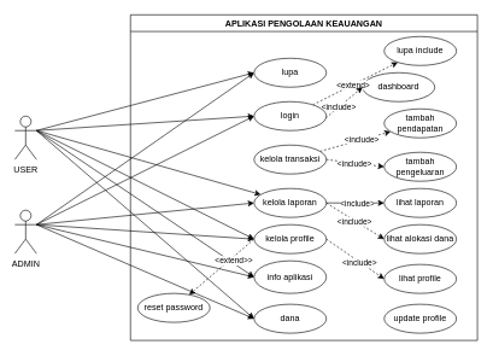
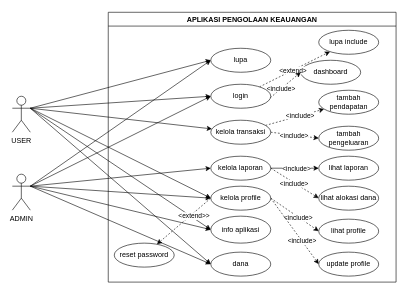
+ <mxCell id="4" style="rounded=0;orthogonalLoop=1;jettySize=auto;html=1;exitX=1;exitY=0.333;exitDx=0;exitDy=0;exitPerimeter=0;" edge="1" parent="1" source="9" target="17"><mxGeometry relative="1" as="geometry" /></mxCell>
- <mxCell id="5" style="rounded=0;orthogonalLoop=1;jettySize=auto;html=1;exitX=1;exitY=0.333;exitDx=0;exitDy=0;exitPerimeter=0;" edge="1" parent="1" source="9" target="27"><mxGeometry relative="1" as="geometry" /></mxCell>
+ <mxCell id="30" style="rounded=0;orthogonalLoop=1;jettySize=auto;html=1;exitX=1;exitY=0.5;exitDx=0;exitDy=0;entryX=0;entryY=0.5;entryDx=0;entryDy=0;dashed=1;" edge="1" parent="10" source="34" target="42"><mxGeometry relative="1" as="geometry" /></mxCell>
+ <mxCell id="31" value="&amp;lt;include&amp;gt;" style="edgeLabel;html=1;align=center;verticalAlign=middle;resizable=0;points=[];" vertex="1" connectable="0" parent="30"><mxGeometry x="0.288" relative="1" as="geometry"><mxPoint as="offset" /></mxGeometry></mxCell>
